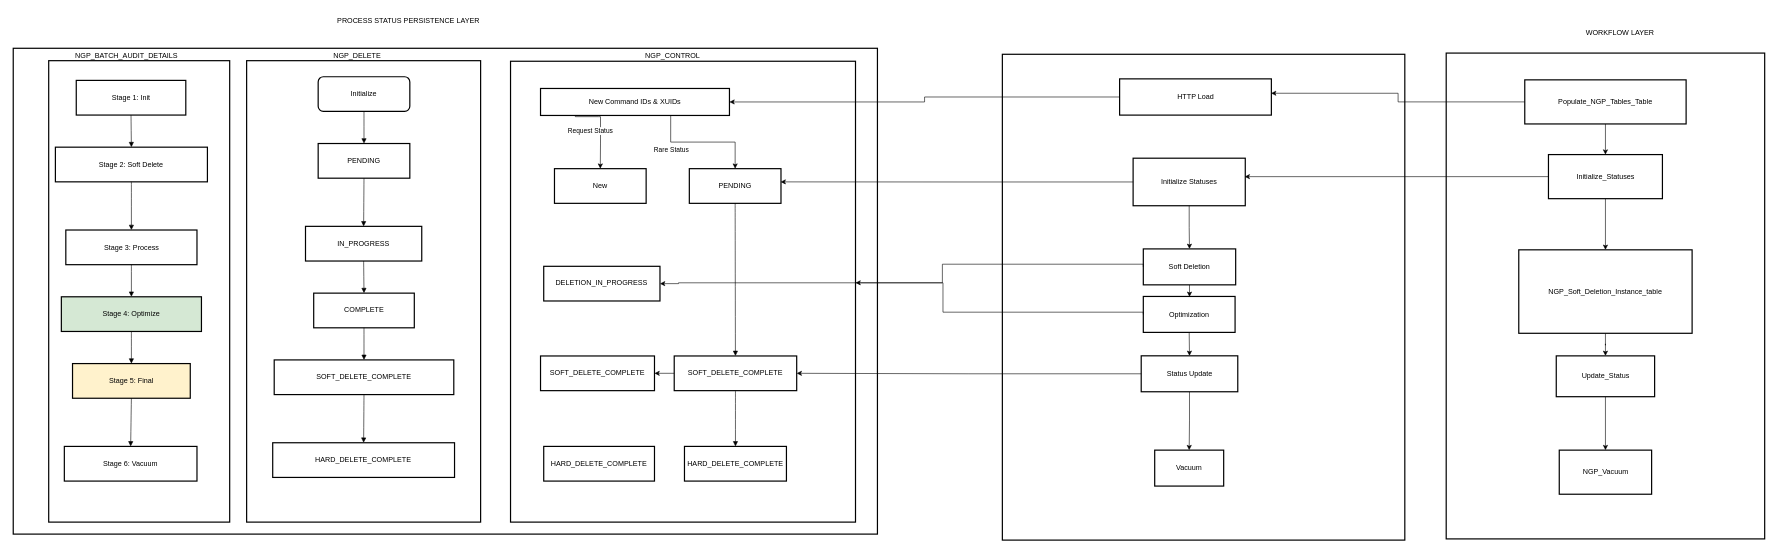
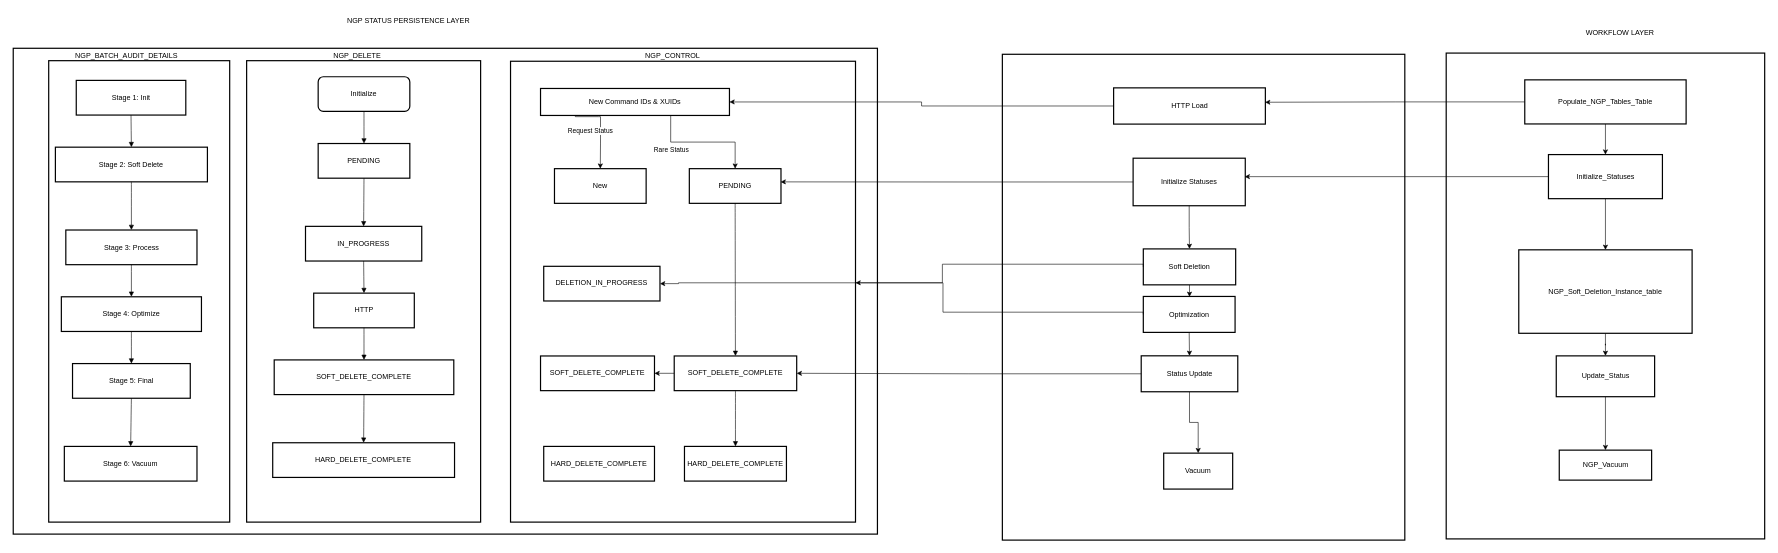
- <mxCell id="71" value="PROCESS STATUS PERSISTENCE LAYER" style="text;html=1;align=center;verticalAlign=middle;whiteSpace=wrap;rounded=0;" vertex="1" parent="1"><mxGeometry x="560" y="20" width="240" height="30" as="geometry" /></mxCell>
+ <mxCell id="71" value="NGP STATUS PERSISTENCE LAYER" style="text;html=1;align=center;verticalAlign=middle;whiteSpace=wrap;rounded=0;" vertex="1" parent="1"><mxGeometry x="560" y="20" width="240" height="30" as="geometry" /></mxCell>
- <mxCell id="58" value="HTTP Load" style="whiteSpace=wrap;strokeWidth=2;" vertex="1" parent="47"><mxGeometry x="195.5" y="41" width="253" height="60.414" as="geometry" /></mxCell>
+ <mxCell id="58" value="HTTP Load" style="whiteSpace=wrap;strokeWidth=2;" vertex="1" parent="47"><mxGeometry x="185.5" y="56" width="253" height="60.414" as="geometry" /></mxCell>
- <mxCell id="19" value="COMPLETE" style="whiteSpace=wrap;strokeWidth=2;" parent="2" vertex="1"><mxGeometry x="301.817" y="408.235" width="167.727" height="57.814" as="geometry" /></mxCell>
+ <mxCell id="19" value="HTTP" style="whiteSpace=wrap;strokeWidth=2;" parent="2" vertex="1"><mxGeometry x="301.817" y="408.235" width="167.727" height="57.814" as="geometry" /></mxCell>
- <mxCell id="24" value="Stage 4: Optimize" style="whiteSpace=wrap;strokeWidth=2;fillColor=#d5e8d4;" parent="2" vertex="1"><mxGeometry x="-118.914" y="414.332" width="233.576" height="57.814" as="geometry" /></mxCell>
+ <mxCell id="24" value="Stage 4: Optimize" style="whiteSpace=wrap;strokeWidth=2;" parent="2" vertex="1"><mxGeometry x="-118.914" y="414.332" width="233.576" height="57.814" as="geometry" /></mxCell>
- <mxCell id="25" value="Stage 5: Final" style="whiteSpace=wrap;strokeWidth=2;fillColor=#fff2cc;" parent="2" vertex="1"><mxGeometry x="-100.277" y="525.677" width="196.303" height="57.814" as="geometry" /></mxCell>
+ <mxCell id="25" value="Stage 5: Final" style="whiteSpace=wrap;strokeWidth=2;" parent="2" vertex="1"><mxGeometry x="-100.277" y="525.677" width="196.303" height="57.814" as="geometry" /></mxCell>
- <mxCell id="57" value="Vacuum" style="whiteSpace=wrap;strokeWidth=2;" parent="47" vertex="1"><mxGeometry x="254" y="659.997" width="115" height="59.918" as="geometry" /></mxCell>
+ <mxCell id="57" value="Vacuum" style="whiteSpace=wrap;strokeWidth=2;" parent="47" vertex="1"><mxGeometry x="269" y="664.997" width="115" height="59.918" as="geometry" /></mxCell>
- <mxCell id="69" value="NGP_Vacuum" style="whiteSpace=wrap;strokeWidth=2;" parent="59" vertex="1"><mxGeometry x="188.5" y="671.997" width="154" height="73.513" as="geometry" /></mxCell>
+ <mxCell id="69" value="NGP_Vacuum" style="whiteSpace=wrap;strokeWidth=2;" parent="59" vertex="1"><mxGeometry x="188.5" y="671.997" width="154" height="50" as="geometry" /></mxCell>
